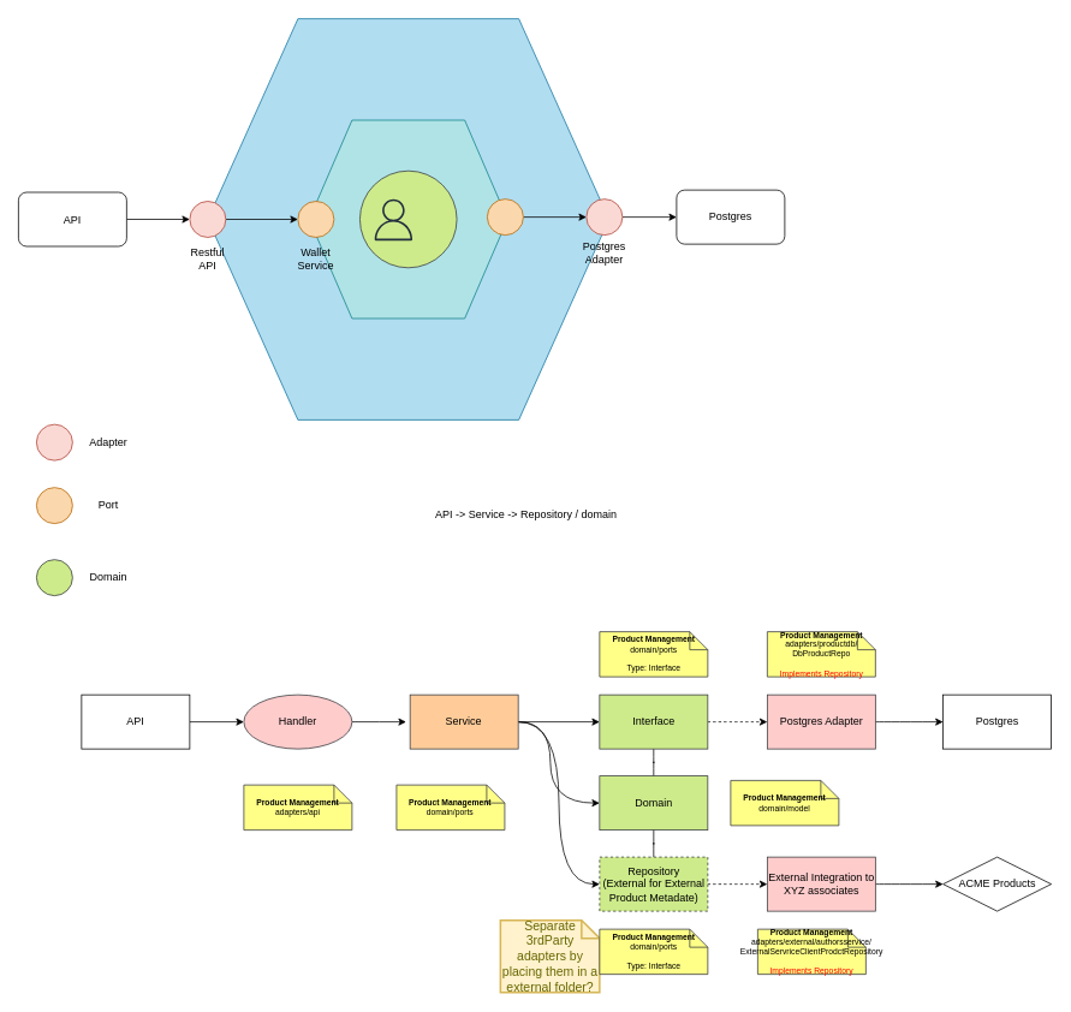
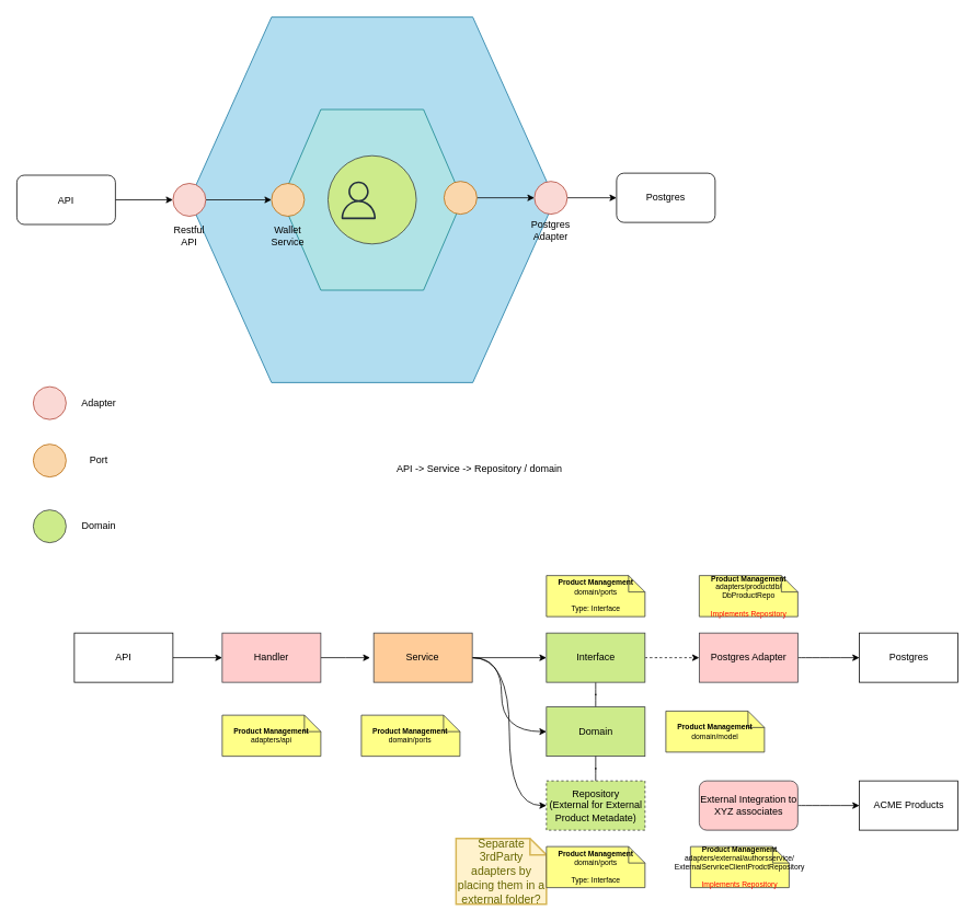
- <mxCell id="41" value="Handler" style="ellipse;whiteSpace=wrap;html=1;fillColor=#ffcccc;strokeColor=#36393d;" vertex="1" parent="1"><mxGeometry x="270" y="770" width="120" height="60" as="geometry" /></mxCell>
+ <mxCell id="41" value="Handler" style="rounded=0;whiteSpace=wrap;html=1;fillColor=#ffcccc;strokeColor=#36393d;" vertex="1" parent="1"><mxGeometry x="270" y="770" width="120" height="60" as="geometry" /></mxCell>
- <mxCell id="48" style="edgeStyle=orthogonalEdgeStyle;curved=1;rounded=0;orthogonalLoop=1;jettySize=auto;html=1;entryX=0;entryY=0.5;entryDx=0;entryDy=0;endArrow=classic;endFill=1;fontSize=9;dashed=1;" edge="1" parent="1" source="49" target="53"><mxGeometry relative="1" as="geometry" /></mxCell>
- <mxCell id="53" value="External Integration to XYZ associates" style="rounded=0;whiteSpace=wrap;html=1;fillColor=#ffcccc;strokeColor=#36393d;" vertex="1" parent="1"><mxGeometry x="850.63" y="950" width="120" height="60" as="geometry" /></mxCell>
+ <mxCell id="53" value="External Integration to XYZ associates" style="whiteSpace=wrap;html=1;fillColor=#ffcccc;strokeColor=#36393d;rounded=1;" vertex="1" parent="1"><mxGeometry x="850.63" y="950" width="120" height="60" as="geometry" /></mxCell>
- <mxCell id="55" value="ACME Products" style="rhombus;whiteSpace=wrap;html=1;" vertex="1" parent="1"><mxGeometry x="1045.63" y="950" width="120" height="60" as="geometry" /></mxCell>
+ <mxCell id="55" value="ACME Products" style="rounded=0;whiteSpace=wrap;html=1;" vertex="1" parent="1"><mxGeometry x="1045.63" y="950" width="120" height="60" as="geometry" /></mxCell>
